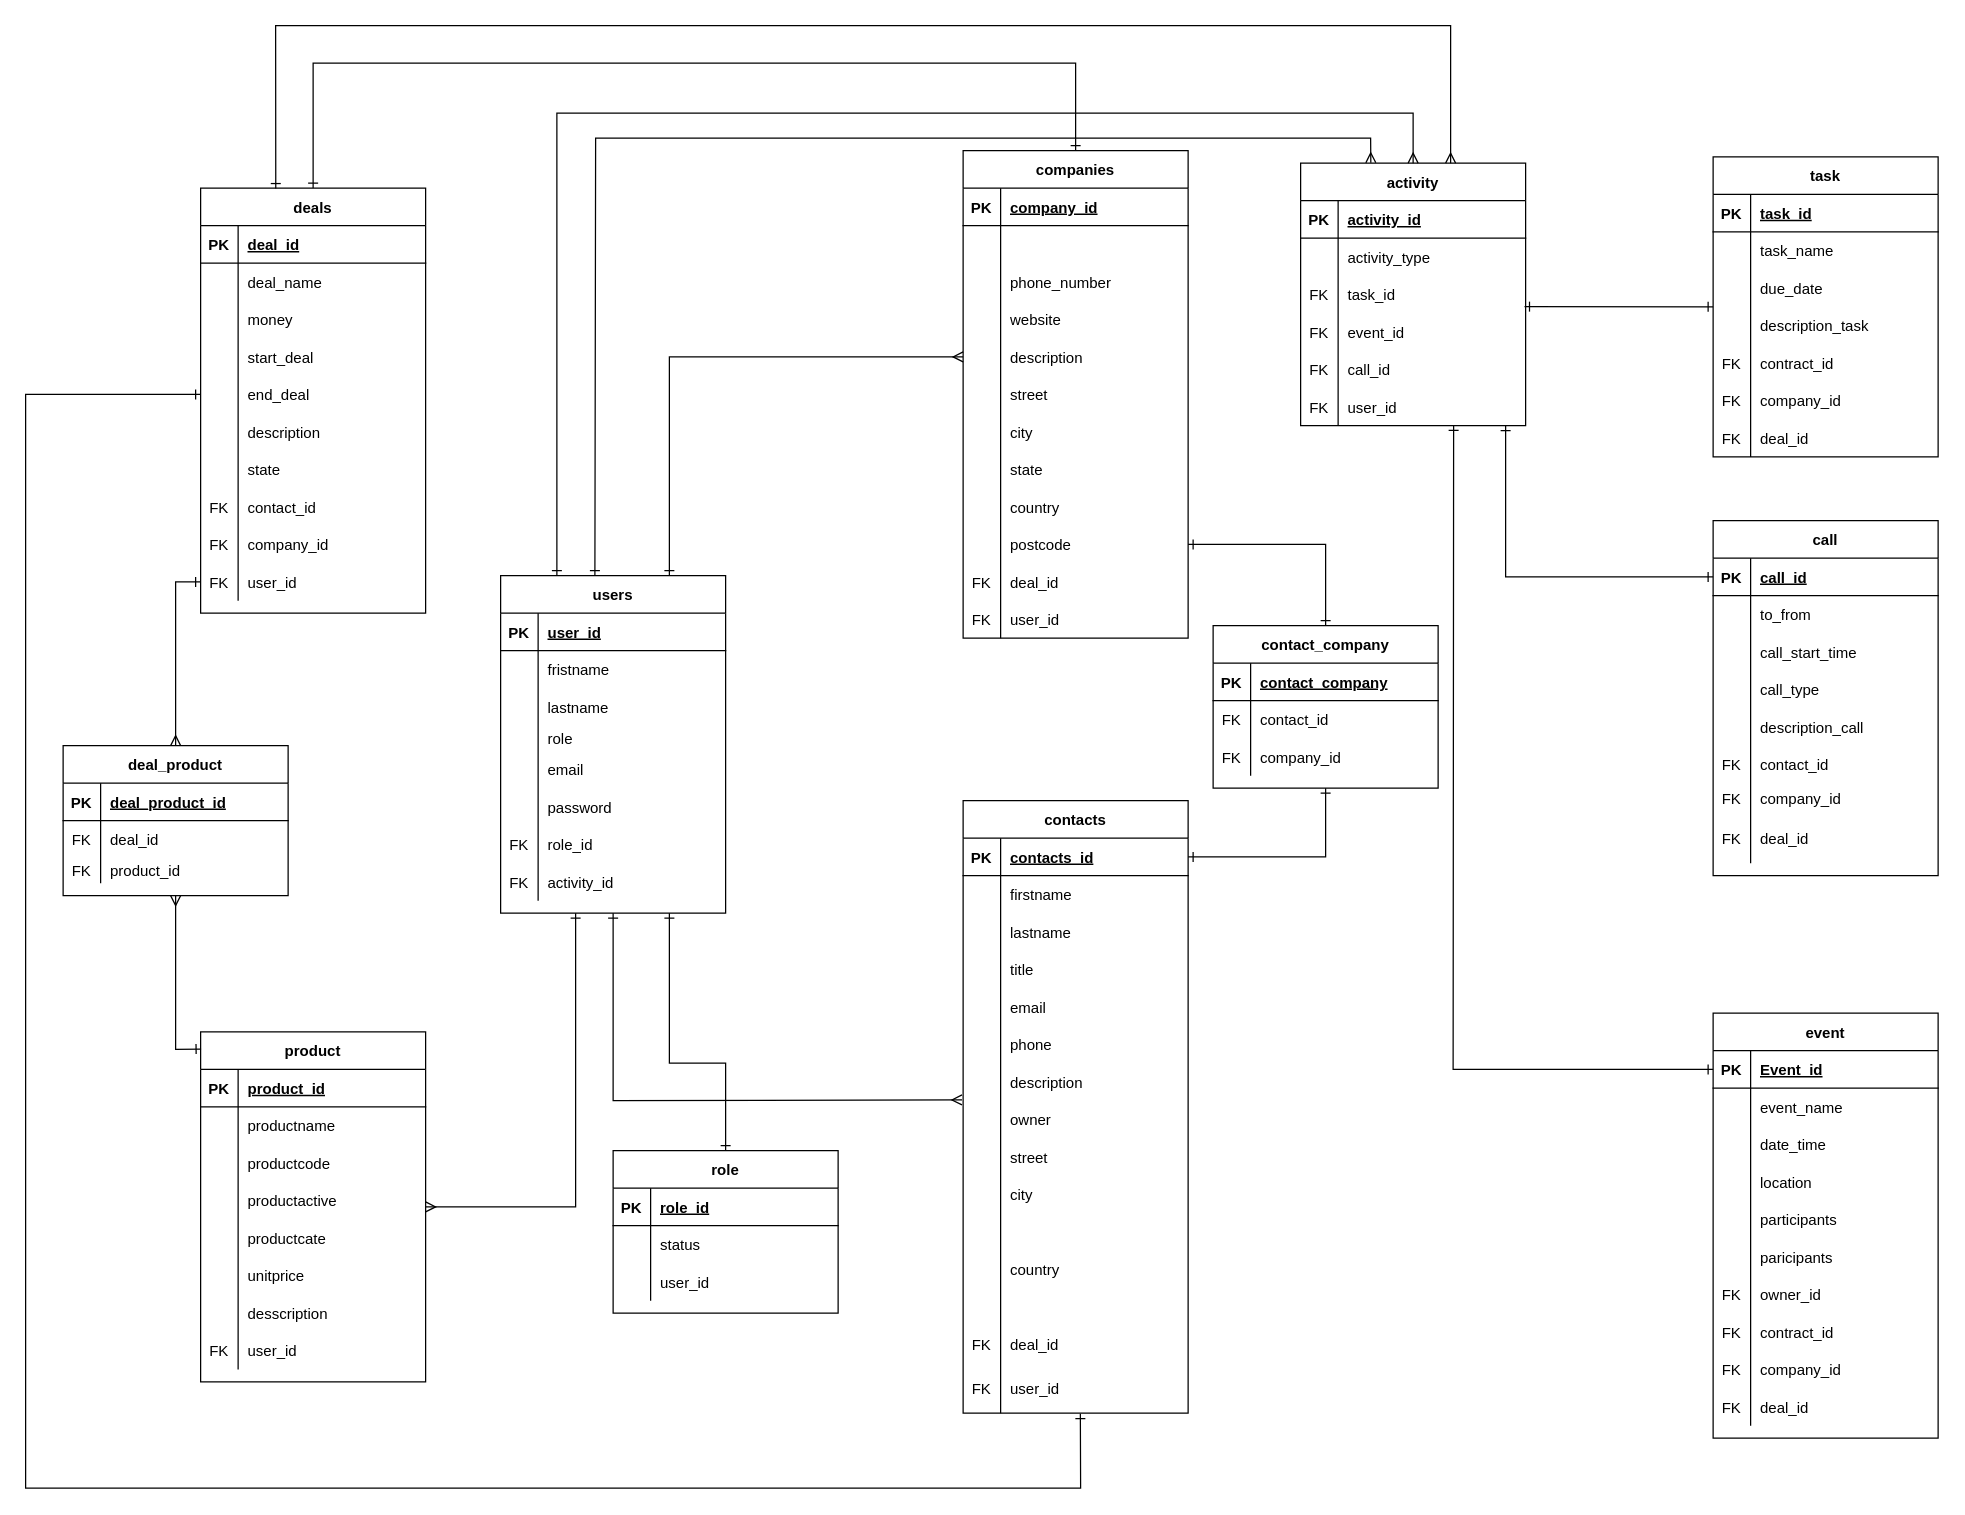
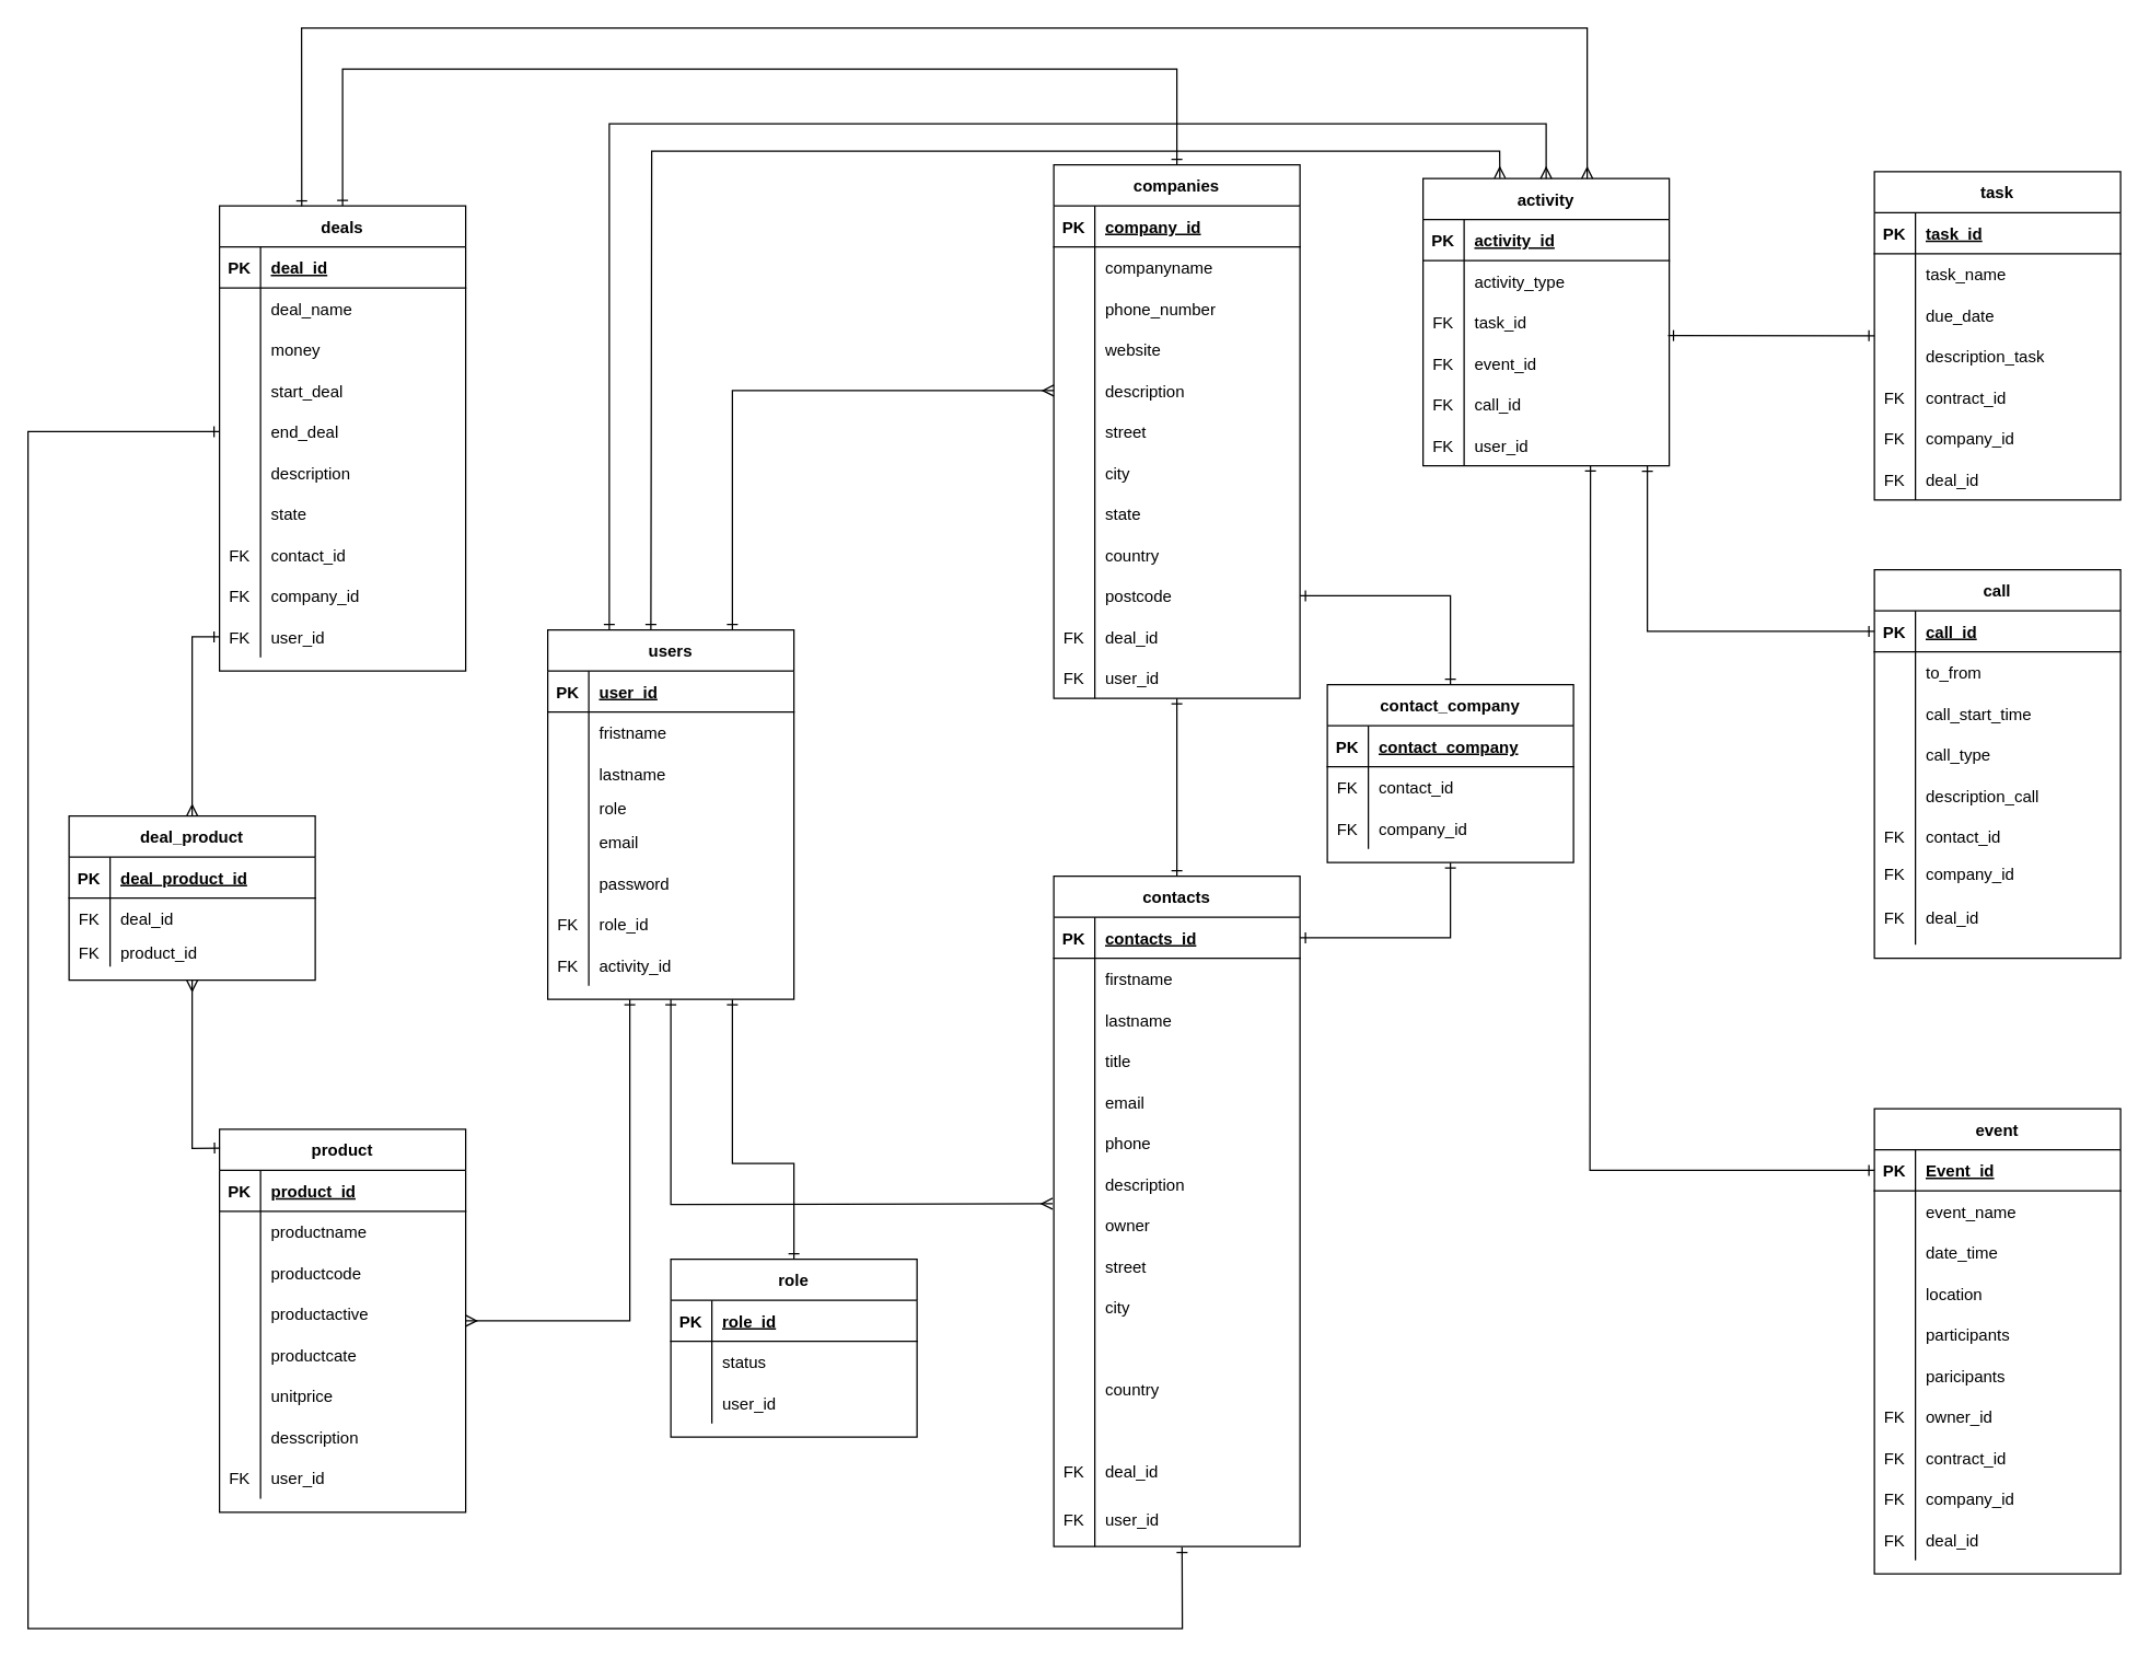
+ <mxCell id="35" value="companyname" style="shape=partialRectangle;connectable=0;fillColor=none;top=0;left=0;bottom=0;right=0;align=left;spacingLeft=6;overflow=hidden;" vertex="1" parent="33"><mxGeometry x="30" width="150" height="30" as="geometry" /></mxCell>
+ <mxCell id="27" style="edgeStyle=none;rounded=0;orthogonalLoop=1;jettySize=auto;html=1;entryX=0.5;entryY=0;entryDx=0;entryDy=0;startArrow=ERone;startFill=0;endArrow=ERone;endFill=0;" edge="1" parent="1" source="29" target="69"><mxGeometry relative="1" as="geometry" /></mxCell>
